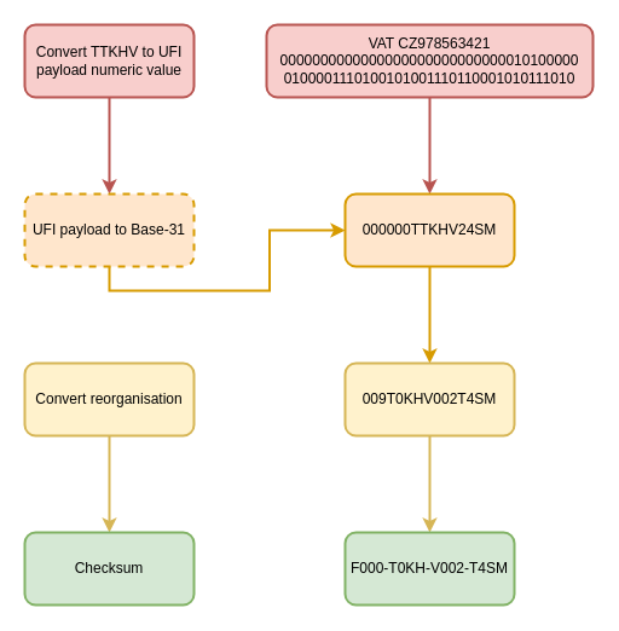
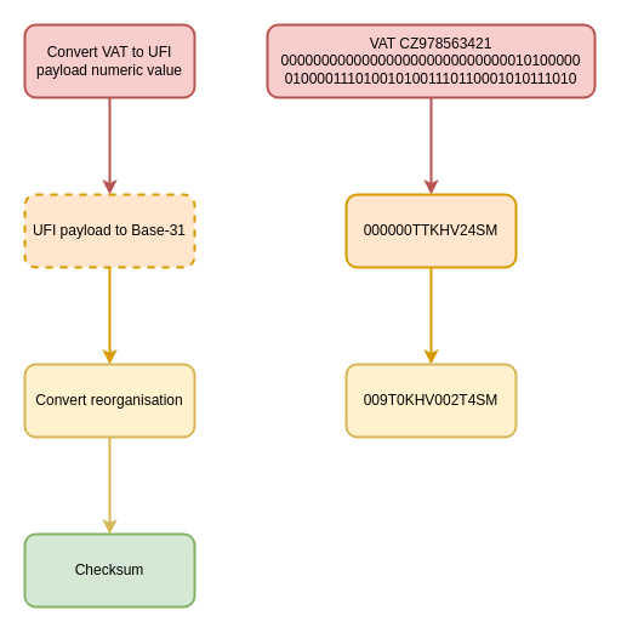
- <mxCell id="3" value="Convert TTKHV to UFI payload numeric value" style="rounded=1;whiteSpace=wrap;html=1;strokeWidth=2;fillColor=#f8cecc;strokeColor=#b85450;" vertex="1" parent="1"><mxGeometry x="20" y="20" width="140" height="60" as="geometry" /></mxCell>
+ <mxCell id="3" value="Convert VAT to UFI payload numeric value" style="rounded=1;whiteSpace=wrap;html=1;strokeWidth=2;fillColor=#f8cecc;strokeColor=#b85450;" vertex="1" parent="1"><mxGeometry x="20" y="20" width="140" height="60" as="geometry" /></mxCell>
- <mxCell id="4" style="edgeStyle=orthogonalEdgeStyle;rounded=0;orthogonalLoop=1;jettySize=auto;html=1;exitX=0.5;exitY=1;exitDx=0;exitDy=0;strokeWidth=2;fillColor=#ffe6cc;strokeColor=#d79b00;" edge="1" parent="1" source="5" target="12"><mxGeometry relative="1" as="geometry" /></mxCell>
+ <mxCell id="4" style="edgeStyle=orthogonalEdgeStyle;rounded=0;orthogonalLoop=1;jettySize=auto;html=1;exitX=0.5;exitY=1;exitDx=0;exitDy=0;strokeWidth=2;fillColor=#ffe6cc;strokeColor=#d79b00;" edge="1" parent="1" source="5" target="7"><mxGeometry relative="1" as="geometry" /></mxCell>
- <mxCell id="13" style="edgeStyle=orthogonalEdgeStyle;rounded=0;orthogonalLoop=1;jettySize=auto;html=1;exitX=0.5;exitY=1;exitDx=0;exitDy=0;entryX=0.5;entryY=0;entryDx=0;entryDy=0;strokeWidth=2;fillColor=#fff2cc;strokeColor=#d6b656;" edge="1" parent="1" source="14" target="15"><mxGeometry relative="1" as="geometry" /></mxCell>
- <mxCell id="15" value="F000-T0KH-V002-T4SM" style="rounded=1;whiteSpace=wrap;html=1;strokeWidth=2;fillColor=#d5e8d4;strokeColor=#82b366;" vertex="1" parent="1"><mxGeometry x="285" y="440" width="140" height="60" as="geometry" /></mxCell>
